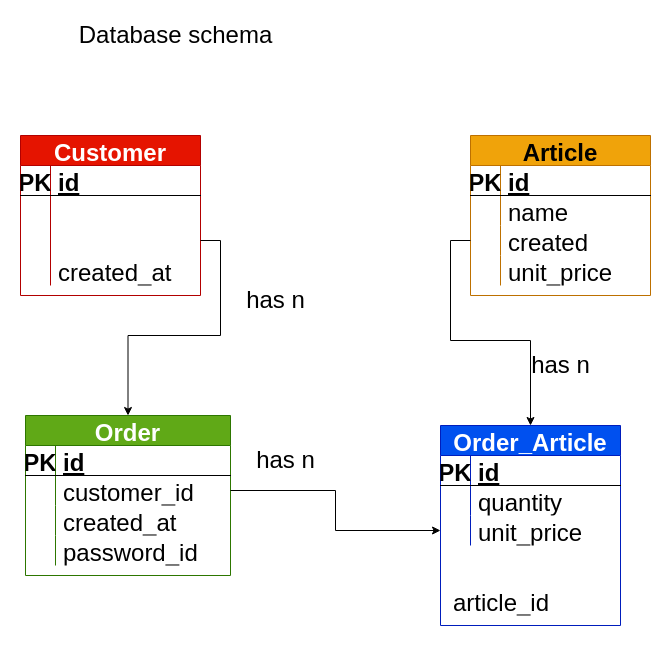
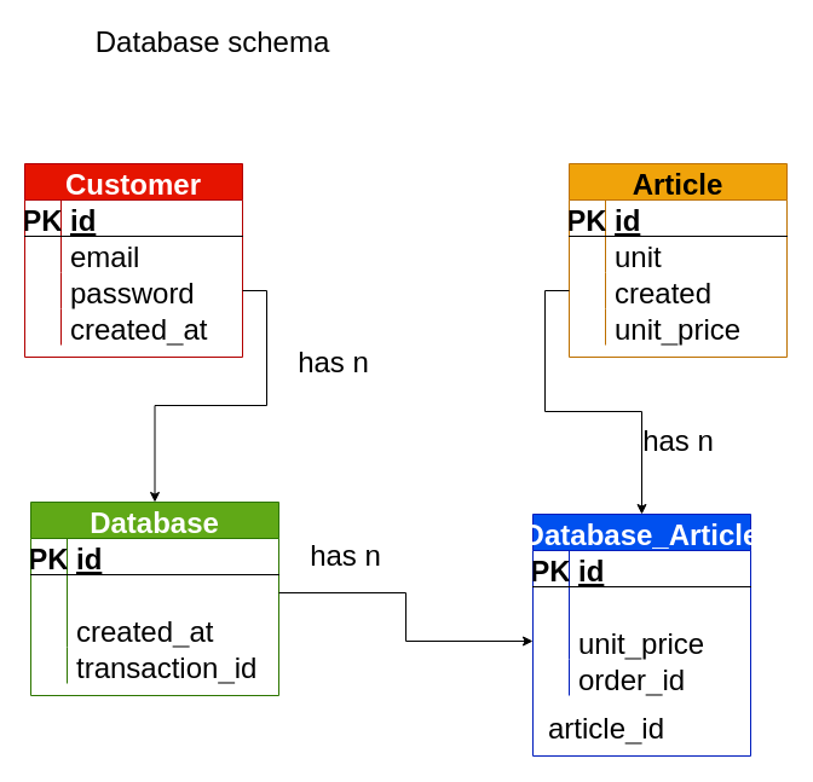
+ <mxCell id="9" value="email" style="shape=partialRectangle;connectable=0;fillColor=none;top=0;left=0;bottom=0;right=0;align=left;spacingLeft=6;overflow=hidden;fontSize=24;" vertex="1" parent="7"><mxGeometry x="30" width="150" height="30" as="geometry"><mxRectangle width="150" height="30" as="alternateBounds" /></mxGeometry></mxCell>
- <mxCell id="22" value="name" style="shape=partialRectangle;connectable=0;fillColor=none;top=0;left=0;bottom=0;right=0;align=left;spacingLeft=6;overflow=hidden;fontSize=24;" vertex="1" parent="20"><mxGeometry x="30" width="150" height="30" as="geometry"><mxRectangle width="150" height="30" as="alternateBounds" /></mxGeometry></mxCell>
+ <mxCell id="22" value="unit" style="shape=partialRectangle;connectable=0;fillColor=none;top=0;left=0;bottom=0;right=0;align=left;spacingLeft=6;overflow=hidden;fontSize=24;" vertex="1" parent="20"><mxGeometry x="30" width="150" height="30" as="geometry"><mxRectangle width="150" height="30" as="alternateBounds" /></mxGeometry></mxCell>
+ <mxCell id="12" value="password" style="shape=partialRectangle;connectable=0;fillColor=none;top=0;left=0;bottom=0;right=0;align=left;spacingLeft=6;overflow=hidden;fontSize=24;" vertex="1" parent="10"><mxGeometry x="30" width="150" height="30" as="geometry"><mxRectangle width="150" height="30" as="alternateBounds" /></mxGeometry></mxCell>
- <mxCell id="29" value="Order" style="shape=table;startSize=30;container=1;collapsible=1;childLayout=tableLayout;fixedRows=1;rowLines=0;fontStyle=1;align=center;resizeLast=1;fontSize=24;fillColor=#60a917;strokeColor=#2D7600;fontColor=#ffffff;" vertex="1" parent="1"><mxGeometry x="25" y="415" width="205" height="160" as="geometry" /></mxCell>
+ <mxCell id="29" value="Database" style="shape=table;startSize=30;container=1;collapsible=1;childLayout=tableLayout;fixedRows=1;rowLines=0;fontStyle=1;align=center;resizeLast=1;fontSize=24;fillColor=#60a917;strokeColor=#2D7600;fontColor=#ffffff;" vertex="1" parent="1"><mxGeometry x="25" y="415" width="205" height="160" as="geometry" /></mxCell>
- <mxCell id="42" value="Order_Article" style="shape=table;startSize=30;container=1;collapsible=1;childLayout=tableLayout;fixedRows=1;rowLines=0;fontStyle=1;align=center;resizeLast=1;fontSize=24;fillColor=#0050ef;strokeColor=#001DBC;fontColor=#ffffff;" vertex="1" parent="1"><mxGeometry x="440" y="425" width="180" height="200" as="geometry" /></mxCell>
+ <mxCell id="42" value="Database_Article" style="shape=table;startSize=30;container=1;collapsible=1;childLayout=tableLayout;fixedRows=1;rowLines=0;fontStyle=1;align=center;resizeLast=1;fontSize=24;fillColor=#0050ef;strokeColor=#001DBC;fontColor=#ffffff;" vertex="1" parent="1"><mxGeometry x="440" y="425" width="180" height="200" as="geometry" /></mxCell>
- <mxCell id="35" value="customer_id" style="shape=partialRectangle;connectable=0;fillColor=none;top=0;left=0;bottom=0;right=0;align=left;spacingLeft=6;overflow=hidden;fontSize=24;" vertex="1" parent="33"><mxGeometry x="30" width="175" height="30" as="geometry"><mxRectangle width="175" height="30" as="alternateBounds" /></mxGeometry></mxCell>
- <mxCell id="48" value="quantity" style="shape=partialRectangle;connectable=0;fillColor=none;top=0;left=0;bottom=0;right=0;align=left;spacingLeft=6;overflow=hidden;fontSize=24;" vertex="1" parent="46"><mxGeometry x="30" width="150" height="30" as="geometry"><mxRectangle width="150" height="30" as="alternateBounds" /></mxGeometry></mxCell>
- <mxCell id="41" value="password_id" style="shape=partialRectangle;connectable=0;fillColor=none;top=0;left=0;bottom=0;right=0;align=left;spacingLeft=6;overflow=hidden;fontSize=24;" vertex="1" parent="39"><mxGeometry x="30" width="175" height="30" as="geometry"><mxRectangle width="175" height="30" as="alternateBounds" /></mxGeometry></mxCell>
+ <mxCell id="41" value="transaction_id" style="shape=partialRectangle;connectable=0;fillColor=none;top=0;left=0;bottom=0;right=0;align=left;spacingLeft=6;overflow=hidden;fontSize=24;" vertex="1" parent="39"><mxGeometry x="30" width="175" height="30" as="geometry"><mxRectangle width="175" height="30" as="alternateBounds" /></mxGeometry></mxCell>
+ <mxCell id="54" value="order_id" style="shape=partialRectangle;connectable=0;fillColor=none;top=0;left=0;bottom=0;right=0;align=left;spacingLeft=6;overflow=hidden;fontSize=24;" vertex="1" parent="52"><mxGeometry x="30" width="150" height="30" as="geometry"><mxRectangle width="150" height="30" as="alternateBounds" /></mxGeometry></mxCell>
